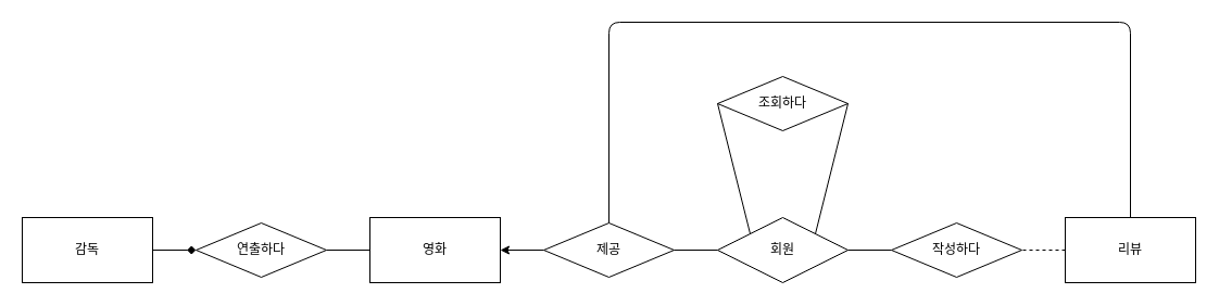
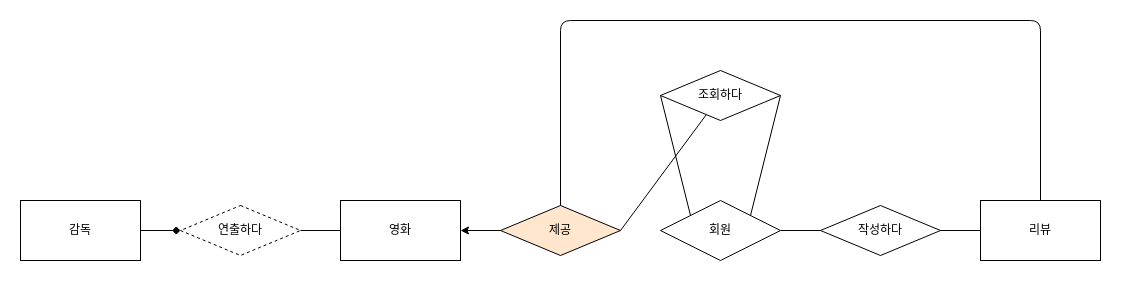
- <mxCell id="4" value="연출하다" style="rhombus;whiteSpace=wrap;html=1;" vertex="1" parent="1"><mxGeometry x="180" y="205" width="120" height="50" as="geometry" /></mxCell>
+ <mxCell id="4" value="연출하다" style="rhombus;whiteSpace=wrap;html=1;dashed=1;" vertex="1" parent="1"><mxGeometry x="180" y="205" width="120" height="50" as="geometry" /></mxCell>
- <mxCell id="7" value="제공" style="rhombus;whiteSpace=wrap;html=1;" vertex="1" parent="1"><mxGeometry x="500" y="205" width="120" height="50" as="geometry" /></mxCell>
+ <mxCell id="7" value="제공" style="rhombus;whiteSpace=wrap;html=1;fillColor=#ffe6cc;" vertex="1" parent="1"><mxGeometry x="500" y="205" width="120" height="50" as="geometry" /></mxCell>
- <mxCell id="10" value="" style="endArrow=none;html=1;exitX=1;exitY=0.5;exitDx=0;exitDy=0;" edge="1" parent="1" source="7" target="8"><mxGeometry width="50" height="50" relative="1" as="geometry"><mxPoint x="510" y="240" as="sourcePoint" /><mxPoint x="470" y="240" as="targetPoint" /></mxGeometry></mxCell>
+ <mxCell id="10" value="" style="endArrow=none;html=1;exitX=1;exitY=0.5;exitDx=0;exitDy=0;" edge="1" parent="1" source="7" target="11"><mxGeometry width="50" height="50" relative="1" as="geometry"><mxPoint x="510" y="240" as="sourcePoint" /><mxPoint x="470" y="240" as="targetPoint" /></mxGeometry></mxCell>
- <mxCell id="17" value="" style="endArrow=none;html=1;entryX=1;entryY=0.5;entryDx=0;entryDy=0;dashed=1;" edge="1" parent="1" source="15" target="14"><mxGeometry width="50" height="50" relative="1" as="geometry"><mxPoint x="600" y="340" as="sourcePoint" /><mxPoint x="650" y="290" as="targetPoint" /></mxGeometry></mxCell>
+ <mxCell id="17" value="" style="endArrow=none;html=1;entryX=1;entryY=0.5;entryDx=0;entryDy=0;" edge="1" parent="1" source="15" target="14"><mxGeometry width="50" height="50" relative="1" as="geometry"><mxPoint x="600" y="340" as="sourcePoint" /><mxPoint x="650" y="290" as="targetPoint" /></mxGeometry></mxCell>
